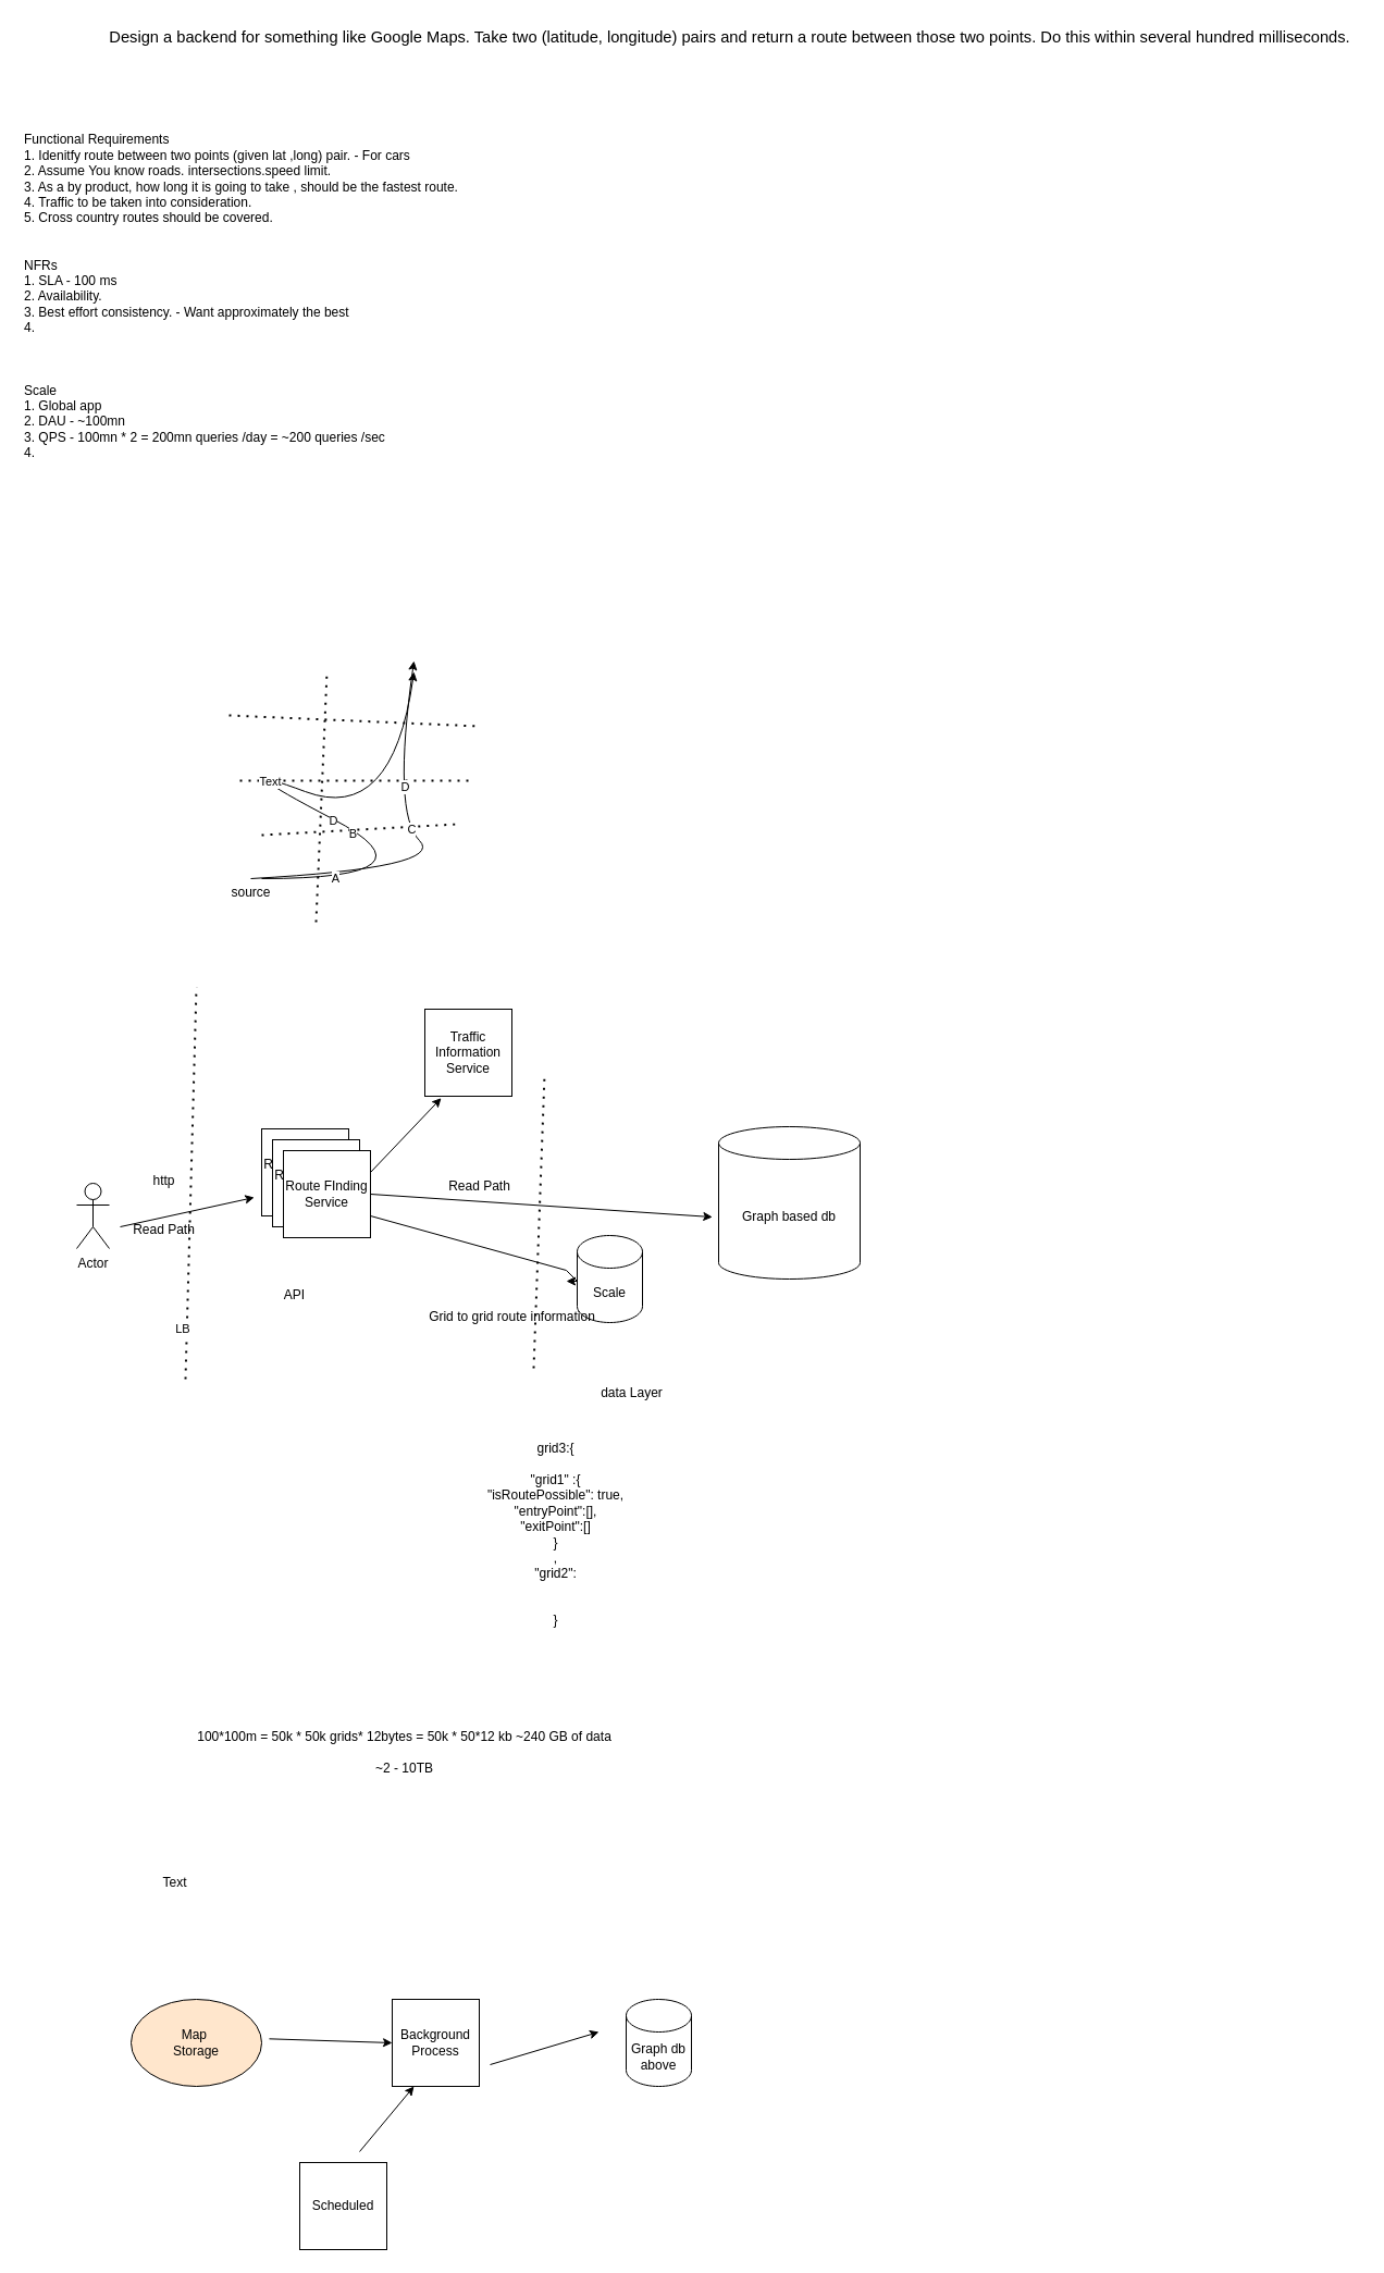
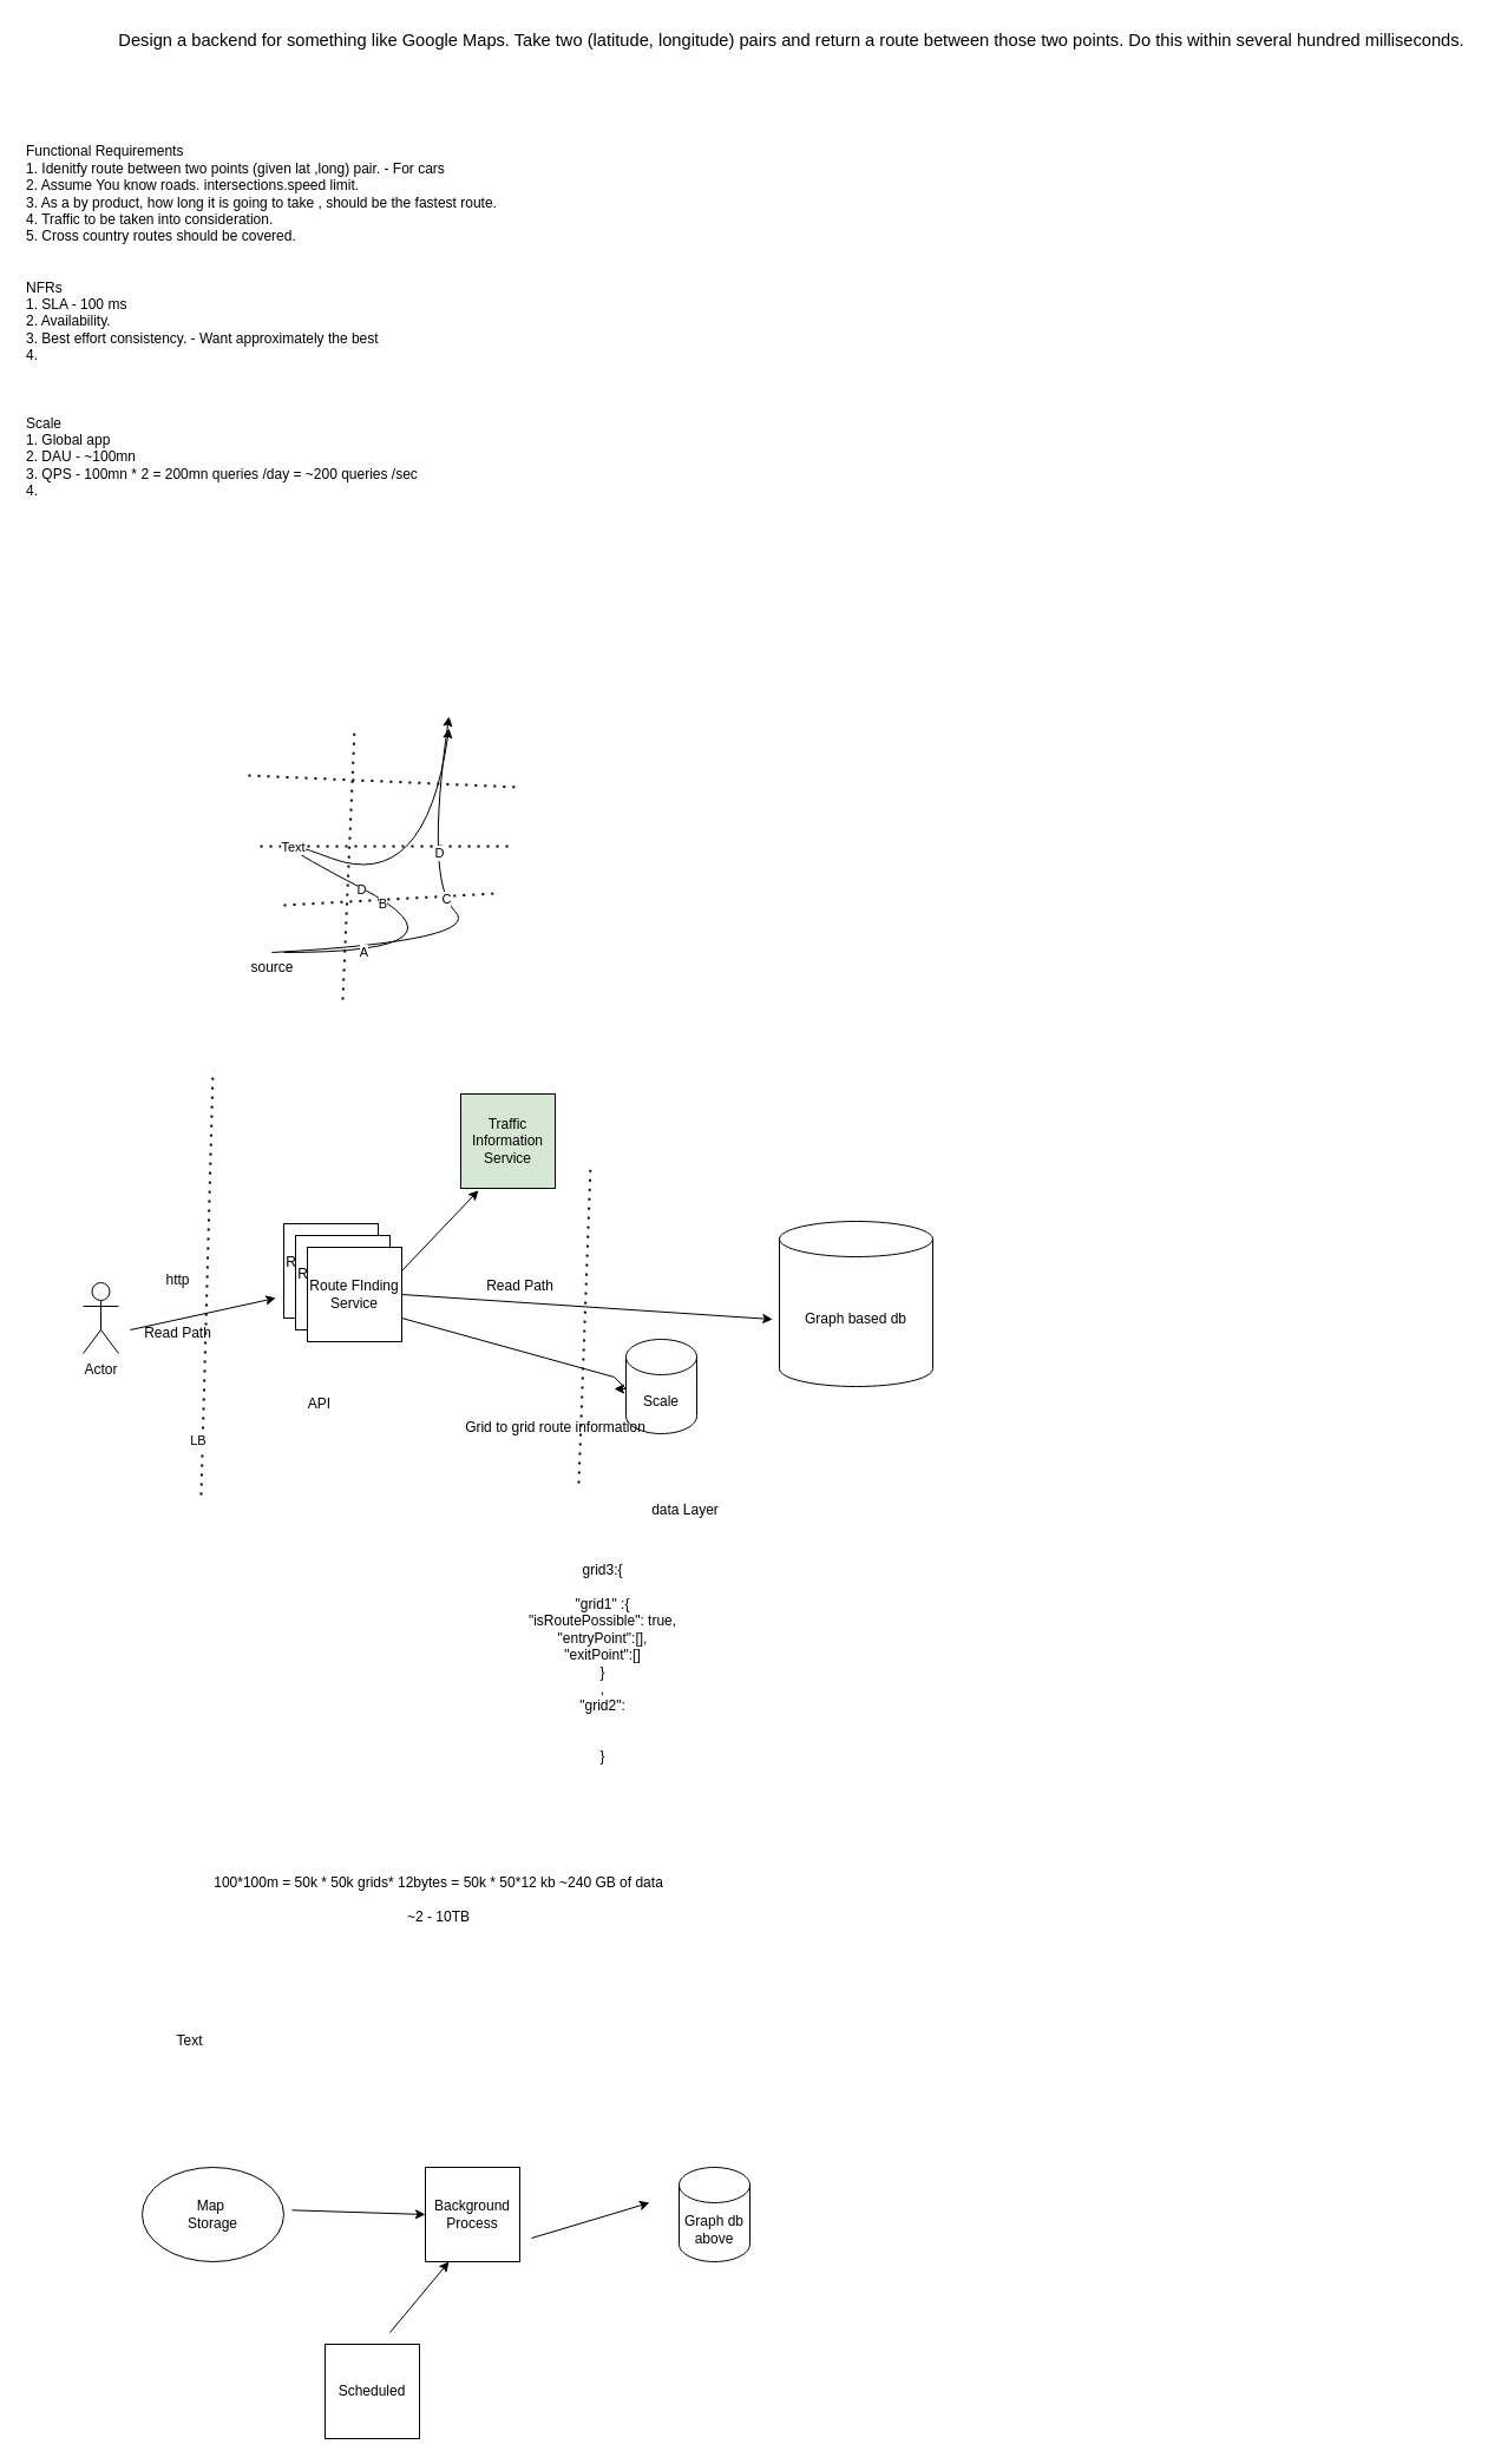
- <mxCell id="31" value="Traffic Information&lt;br&gt;Service" style="whiteSpace=wrap;html=1;aspect=fixed;" vertex="1" parent="1"><mxGeometry x="390" y="927" width="80" height="80" as="geometry" /></mxCell>
+ <mxCell id="31" value="Traffic Information&lt;br&gt;Service" style="whiteSpace=wrap;html=1;aspect=fixed;fillColor=#d5e8d4;" vertex="1" parent="1"><mxGeometry x="390" y="927" width="80" height="80" as="geometry" /></mxCell>
- <mxCell id="40" value="Map&amp;nbsp;&lt;br&gt;Storage" style="ellipse;whiteSpace=wrap;html=1;fillColor=#ffe6cc;" vertex="1" parent="1"><mxGeometry x="120" y="1837" width="120" height="80" as="geometry" /></mxCell>
+ <mxCell id="40" value="Map&amp;nbsp;&lt;br&gt;Storage" style="ellipse;whiteSpace=wrap;html=1;" vertex="1" parent="1"><mxGeometry x="120" y="1837" width="120" height="80" as="geometry" /></mxCell>
